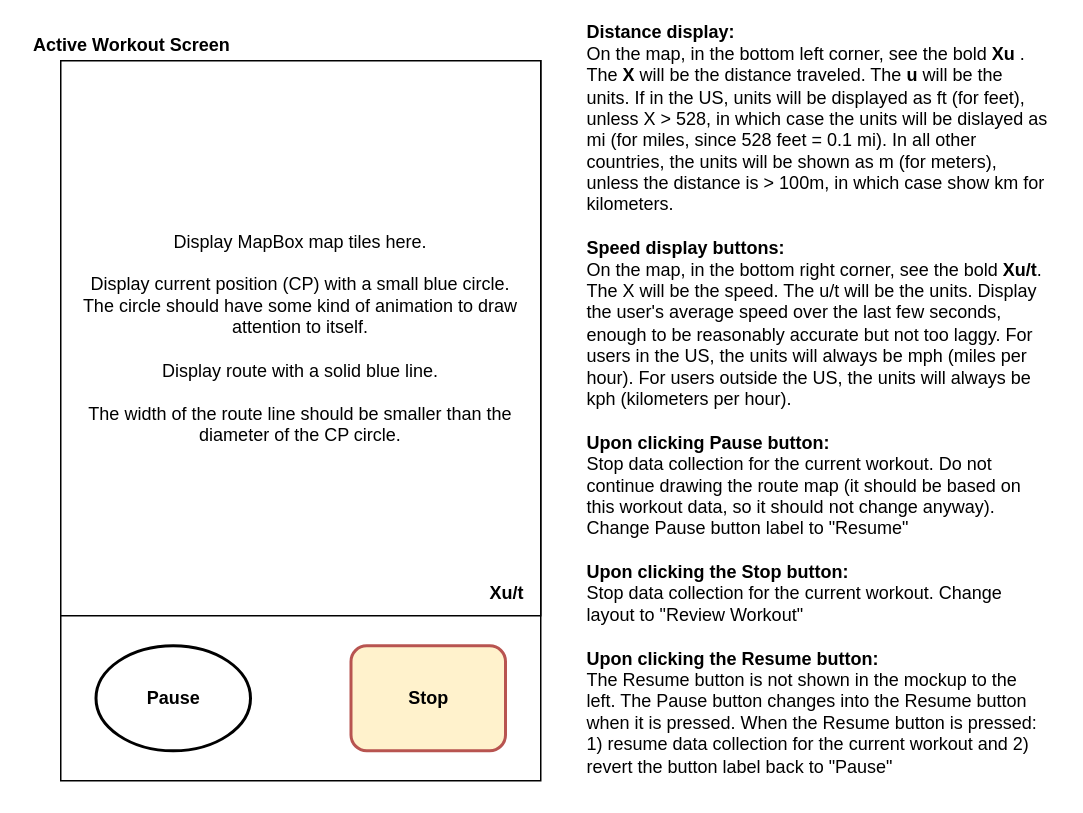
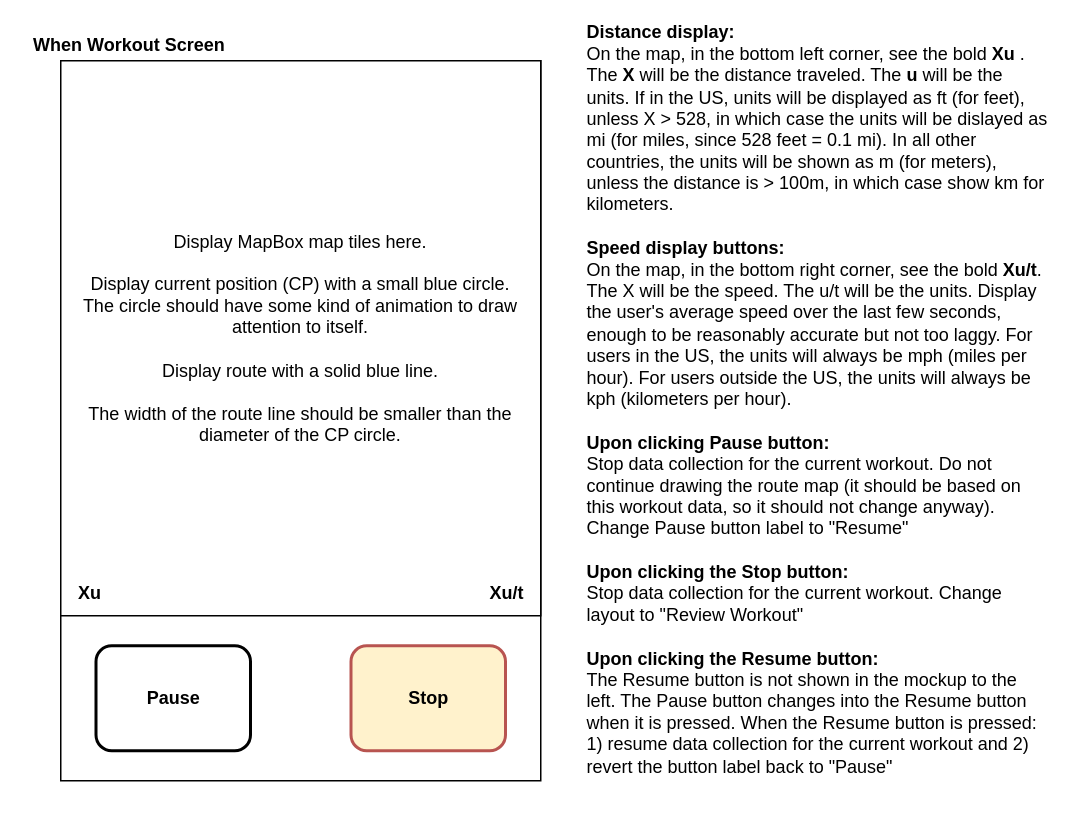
- <mxCell id="2" value="Active Workout Screen" style="text;html=1;strokeColor=none;fillColor=none;align=left;verticalAlign=middle;whiteSpace=wrap;rounded=0;fontStyle=1" vertex="1" parent="1"><mxGeometry x="20" y="20" width="230" height="20" as="geometry" /></mxCell>
+ <mxCell id="2" value="When Workout Screen" style="text;html=1;strokeColor=none;fillColor=none;align=left;verticalAlign=middle;whiteSpace=wrap;rounded=0;fontStyle=1" vertex="1" parent="1"><mxGeometry x="20" y="20" width="230" height="20" as="geometry" /></mxCell>
+ <mxCell id="8" value="&lt;div style=&quot;text-align: left&quot;&gt;&lt;span&gt;&lt;b&gt;Xu&lt;/b&gt;&lt;/span&gt;&lt;/div&gt;" style="text;html=1;strokeColor=none;fillColor=none;align=left;verticalAlign=middle;whiteSpace=wrap;rounded=0;" vertex="1" parent="1"><mxGeometry x="50" y="385" width="110" height="20" as="geometry" /></mxCell>
- <mxCell id="7" value="Pause" style="ellipse;whiteSpace=wrap;html=1;strokeWidth=2;perimeterSpacing=0;fontStyle=1;" vertex="1" parent="1"><mxGeometry x="63.5" y="430" width="103" height="70" as="geometry" /></mxCell>
+ <mxCell id="7" value="Pause" style="rounded=1;whiteSpace=wrap;html=1;strokeWidth=2;perimeterSpacing=0;fontStyle=1" vertex="1" parent="1"><mxGeometry x="63.5" y="430" width="103" height="70" as="geometry" /></mxCell>
